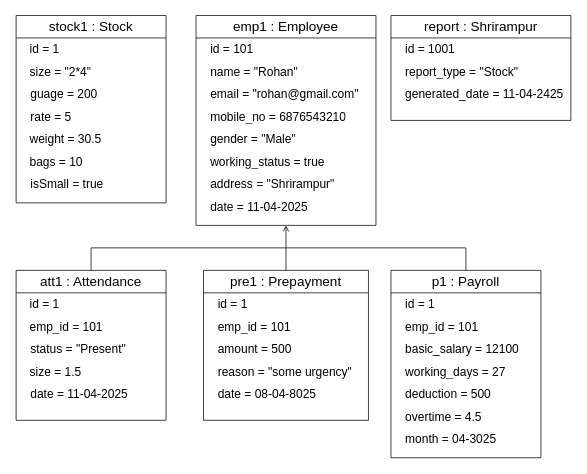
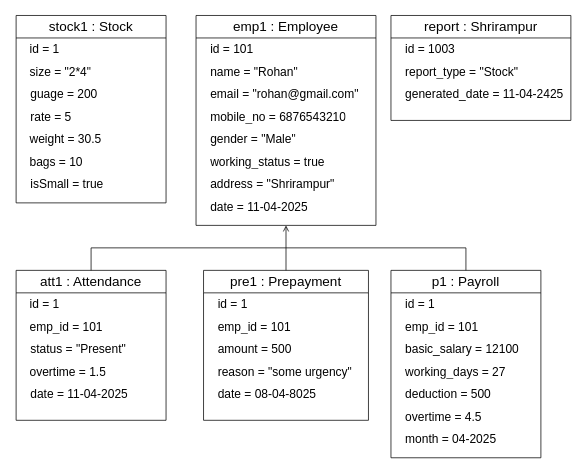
- <mxCell id="40" value="&lt;font style=&quot;font-size: 16px;&quot;&gt;&amp;nbsp; &amp;nbsp;id = 1001&lt;/font&gt;" style="text;strokeColor=none;fillColor=none;align=left;verticalAlign=middle;spacingLeft=4;spacingRight=4;overflow=hidden;points=[[0,0.5],[1,0.5]];portConstraint=eastwest;rotatable=0;whiteSpace=wrap;html=1;" vertex="1" parent="39"><mxGeometry y="30" width="200" height="30" as="geometry" /></mxCell>
+ <mxCell id="40" value="&lt;font style=&quot;font-size: 16px;&quot;&gt;&amp;nbsp; &amp;nbsp;id = 1003&lt;/font&gt;" style="text;strokeColor=none;fillColor=none;align=left;verticalAlign=middle;spacingLeft=4;spacingRight=4;overflow=hidden;points=[[0,0.5],[1,0.5]];portConstraint=eastwest;rotatable=0;whiteSpace=wrap;html=1;" vertex="1" parent="39"><mxGeometry y="30" width="200" height="30" as="geometry" /></mxCell>
- <mxCell id="15" value="&lt;font style=&quot;font-size: 16px;&quot;&gt;&amp;nbsp; &amp;nbsp;size = 1.5&lt;/font&gt;" style="text;strokeColor=none;fillColor=none;align=left;verticalAlign=middle;spacingLeft=4;spacingRight=4;overflow=hidden;points=[[0,0.5],[1,0.5]];portConstraint=eastwest;rotatable=0;whiteSpace=wrap;html=1;" vertex="1" parent="11"><mxGeometry x="-1" y="120" width="200" height="30" as="geometry" /></mxCell>
+ <mxCell id="15" value="&lt;font style=&quot;font-size: 16px;&quot;&gt;&amp;nbsp; &amp;nbsp;overtime = 1.5&lt;/font&gt;" style="text;strokeColor=none;fillColor=none;align=left;verticalAlign=middle;spacingLeft=4;spacingRight=4;overflow=hidden;points=[[0,0.5],[1,0.5]];portConstraint=eastwest;rotatable=0;whiteSpace=wrap;html=1;" vertex="1" parent="11"><mxGeometry x="-1" y="120" width="200" height="30" as="geometry" /></mxCell>
- <mxCell id="30" value="&lt;font style=&quot;font-size: 16px;&quot;&gt;&amp;nbsp; &amp;nbsp;month = 04-3025&lt;/font&gt;" style="text;strokeColor=none;fillColor=none;align=left;verticalAlign=middle;spacingLeft=4;spacingRight=4;overflow=hidden;points=[[0,0.5],[1,0.5]];portConstraint=eastwest;rotatable=0;whiteSpace=wrap;html=1;" vertex="1" parent="23"><mxGeometry y="210" width="200" height="30" as="geometry" /></mxCell>
+ <mxCell id="30" value="&lt;font style=&quot;font-size: 16px;&quot;&gt;&amp;nbsp; &amp;nbsp;month = 04-2025&lt;/font&gt;" style="text;strokeColor=none;fillColor=none;align=left;verticalAlign=middle;spacingLeft=4;spacingRight=4;overflow=hidden;points=[[0,0.5],[1,0.5]];portConstraint=eastwest;rotatable=0;whiteSpace=wrap;html=1;" vertex="1" parent="23"><mxGeometry y="210" width="200" height="30" as="geometry" /></mxCell>
